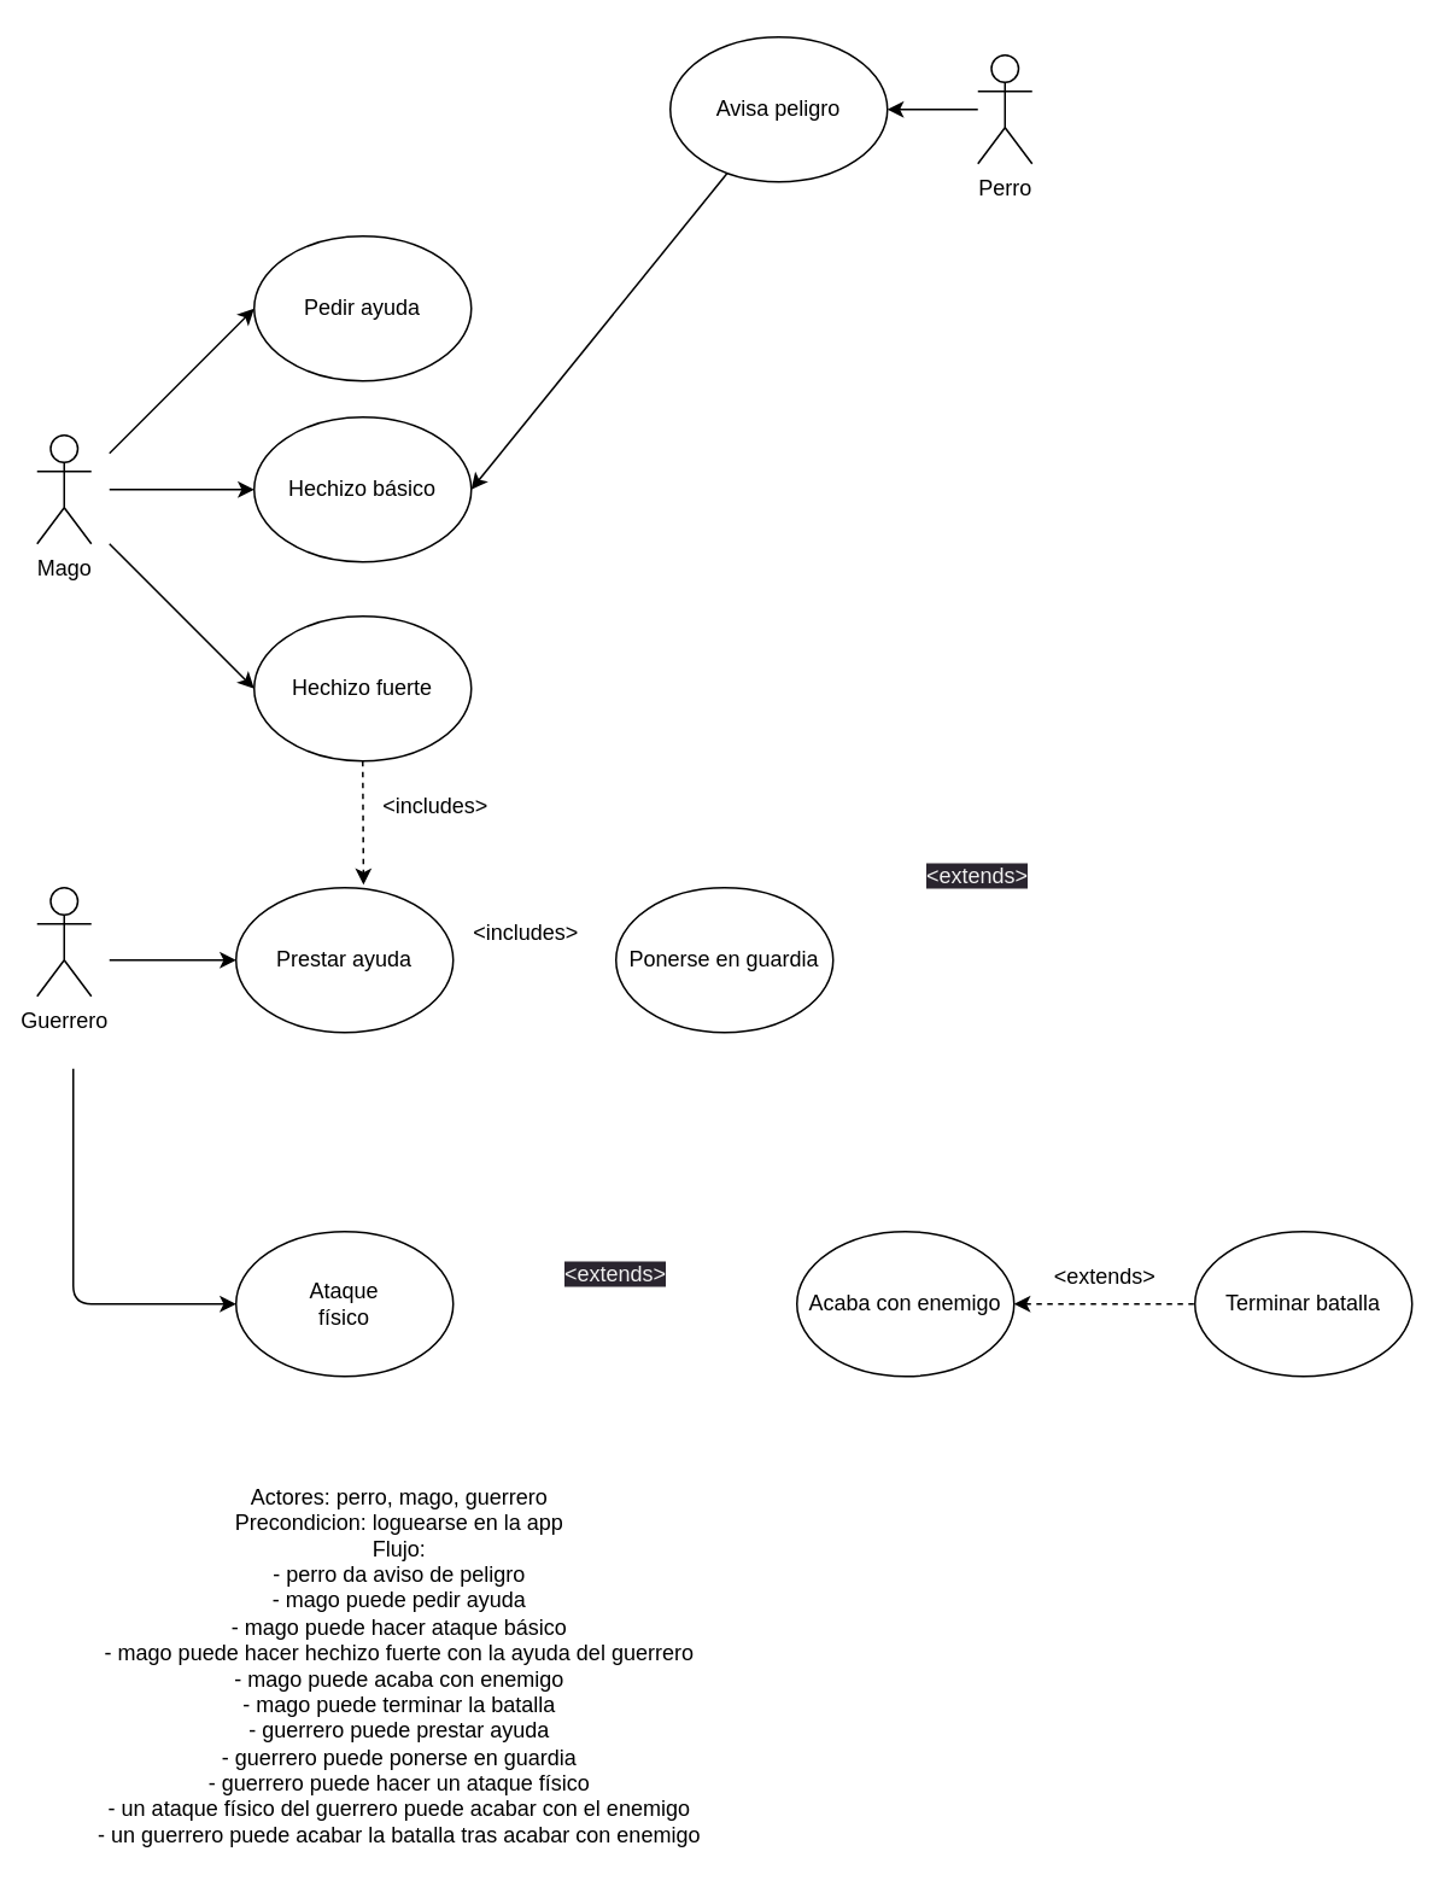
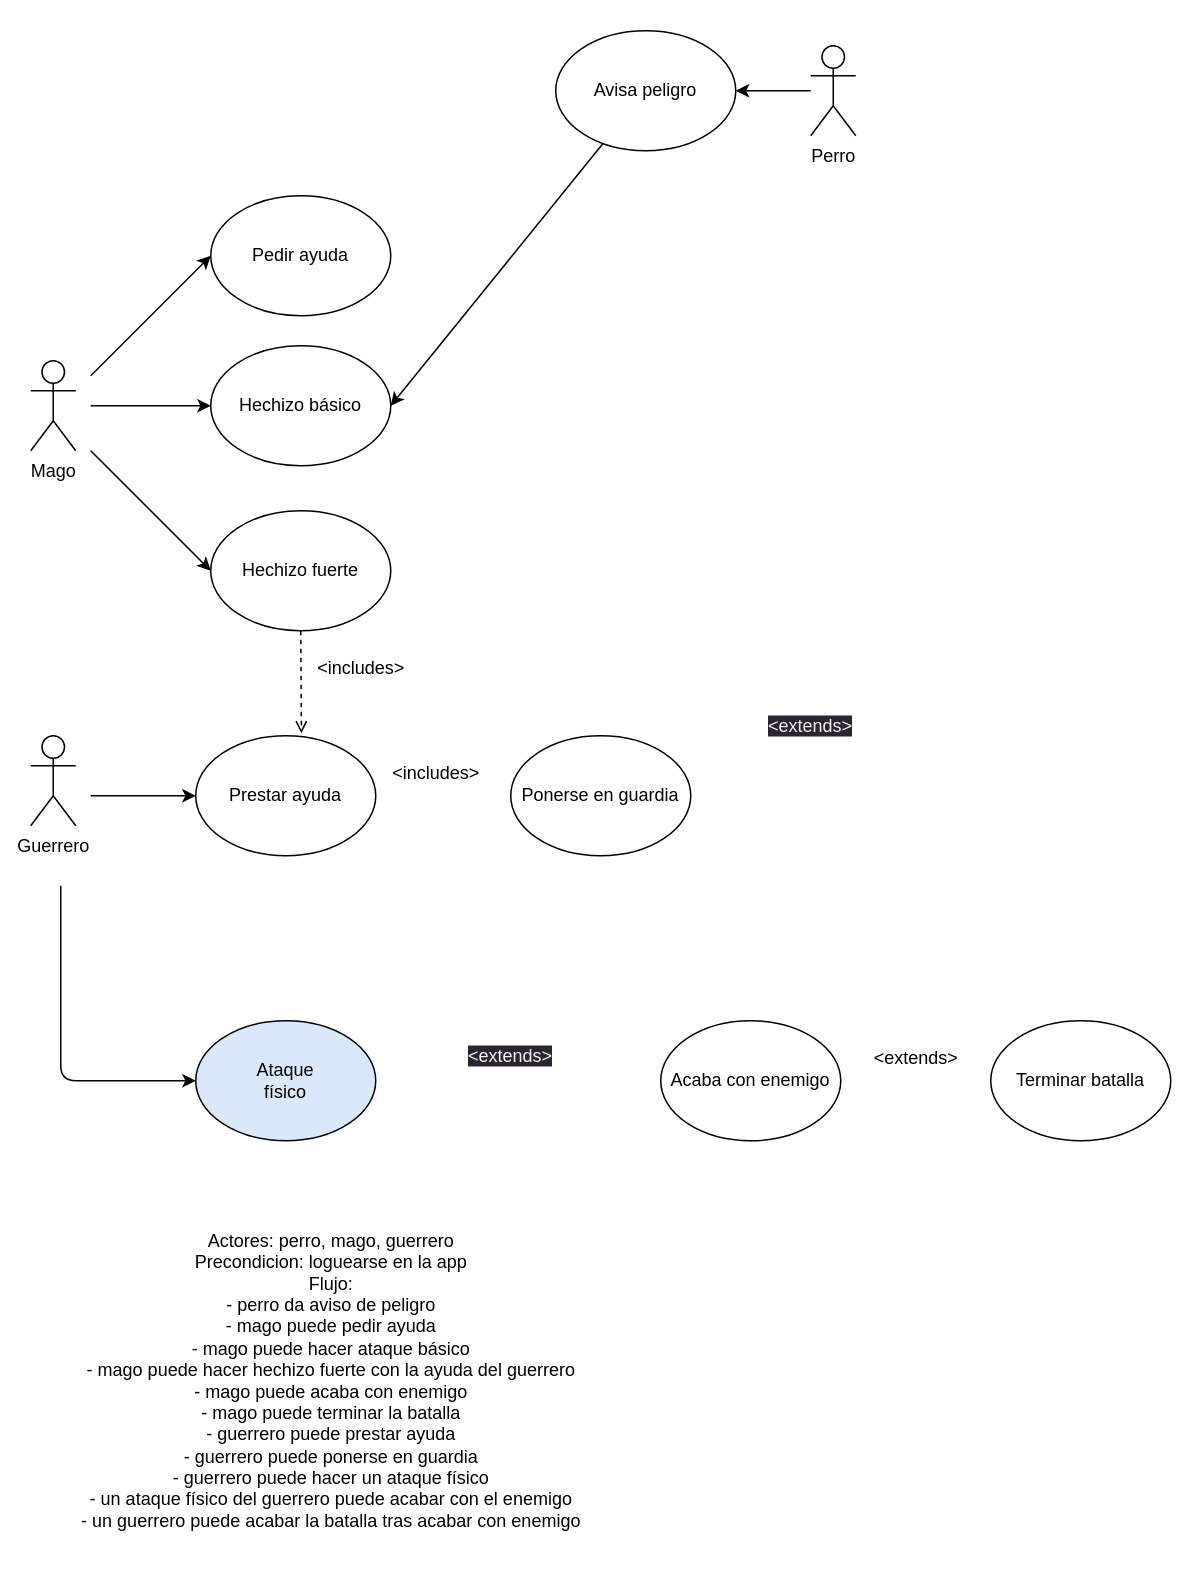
- <mxCell id="19" style="edgeStyle=none;html=1;exitX=0.5;exitY=1;exitDx=0;exitDy=0;entryX=0.587;entryY=-0.02;entryDx=0;entryDy=0;entryPerimeter=0;endArrow=classic;endFill=1;dashed=1;" parent="1" source="20" target="11" edge="1"><mxGeometry relative="1" as="geometry" /></mxCell>
+ <mxCell id="19" style="edgeStyle=none;html=1;exitX=0.5;exitY=1;exitDx=0;exitDy=0;entryX=0.587;entryY=-0.02;entryDx=0;entryDy=0;entryPerimeter=0;endArrow=open;endFill=1;dashed=1;" parent="1" source="20" target="11" edge="1"><mxGeometry relative="1" as="geometry" /></mxCell>
- <mxCell id="25" value="Ataque&lt;br&gt;físico" style="ellipse;whiteSpace=wrap;html=1;" parent="1" vertex="1"><mxGeometry x="130" y="680" width="120" height="80" as="geometry" /></mxCell>
+ <mxCell id="25" value="Ataque&lt;br&gt;físico" style="ellipse;whiteSpace=wrap;html=1;fillColor=#dae8fc;" parent="1" vertex="1"><mxGeometry x="130" y="680" width="120" height="80" as="geometry" /></mxCell>
- <mxCell id="12" style="edgeStyle=none;html=1;exitX=1;exitY=0.5;exitDx=0;exitDy=0;entryX=0;entryY=0.5;entryDx=0;entryDy=0;dashed=1;startArrow=classic;startFill=1;endArrow=none;endFill=0;" parent="1" source="13" target="15" edge="1"><mxGeometry relative="1" as="geometry" /></mxCell>
